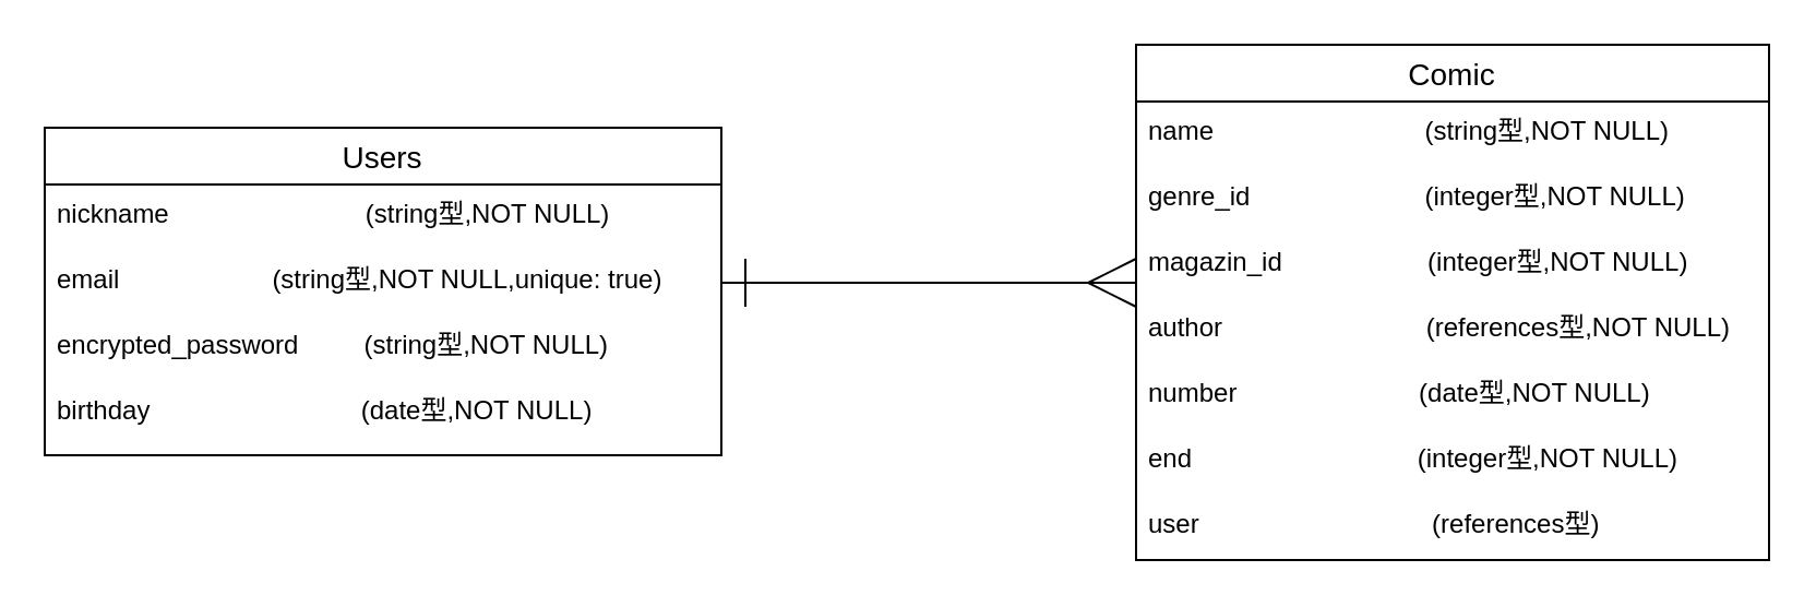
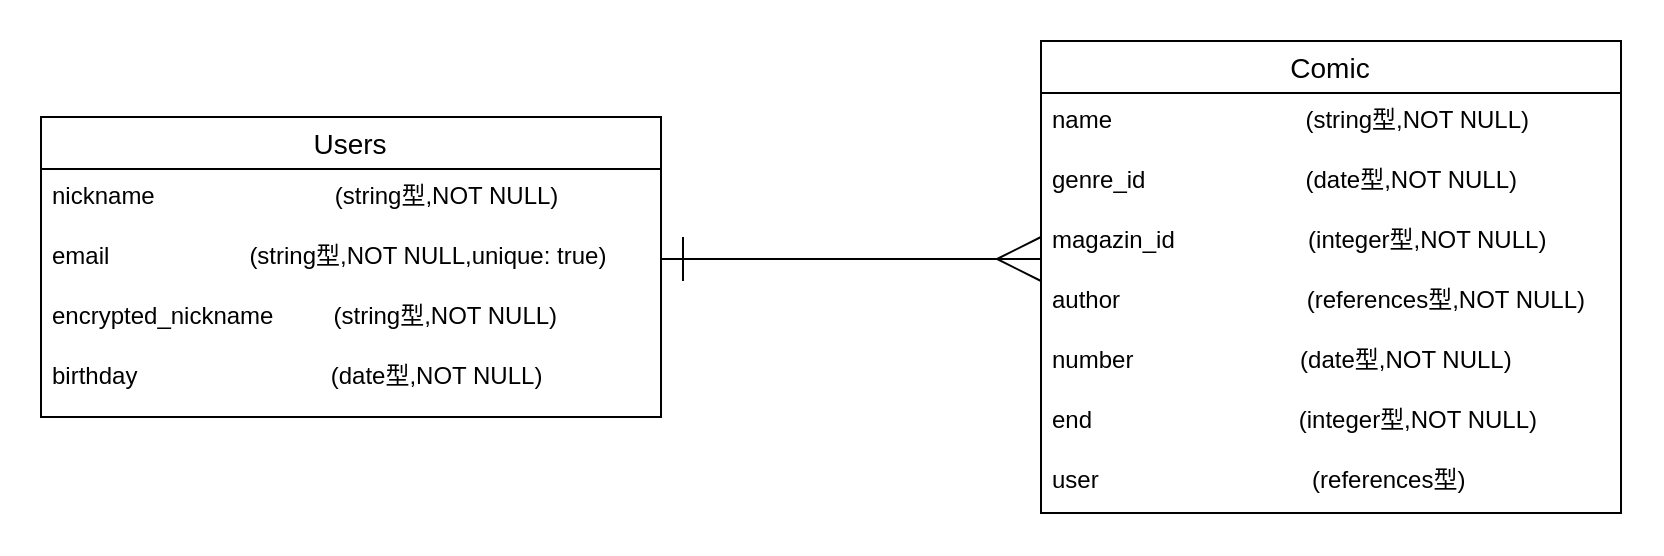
- <mxCell id="9" value="genre_id                        (integer型,NOT NULL)" style="text;strokeColor=none;fillColor=none;spacingLeft=4;spacingRight=4;overflow=hidden;rotatable=0;points=[[0,0.5],[1,0.5]];portConstraint=eastwest;fontSize=12;" vertex="1" parent="7"><mxGeometry y="56" width="290" height="30" as="geometry" /></mxCell>
+ <mxCell id="9" value="genre_id                        (date型,NOT NULL)" style="text;strokeColor=none;fillColor=none;spacingLeft=4;spacingRight=4;overflow=hidden;rotatable=0;points=[[0,0.5],[1,0.5]];portConstraint=eastwest;fontSize=12;" vertex="1" parent="7"><mxGeometry y="56" width="290" height="30" as="geometry" /></mxCell>
- <mxCell id="5" value="encrypted_password         (string型,NOT NULL)" style="text;strokeColor=none;fillColor=none;spacingLeft=4;spacingRight=4;overflow=hidden;rotatable=0;points=[[0,0.5],[1,0.5]];portConstraint=eastwest;fontSize=12;" vertex="1" parent="2"><mxGeometry y="86" width="310" height="30" as="geometry" /></mxCell>
+ <mxCell id="5" value="encrypted_nickname         (string型,NOT NULL)" style="text;strokeColor=none;fillColor=none;spacingLeft=4;spacingRight=4;overflow=hidden;rotatable=0;points=[[0,0.5],[1,0.5]];portConstraint=eastwest;fontSize=12;" vertex="1" parent="2"><mxGeometry y="86" width="310" height="30" as="geometry" /></mxCell>
